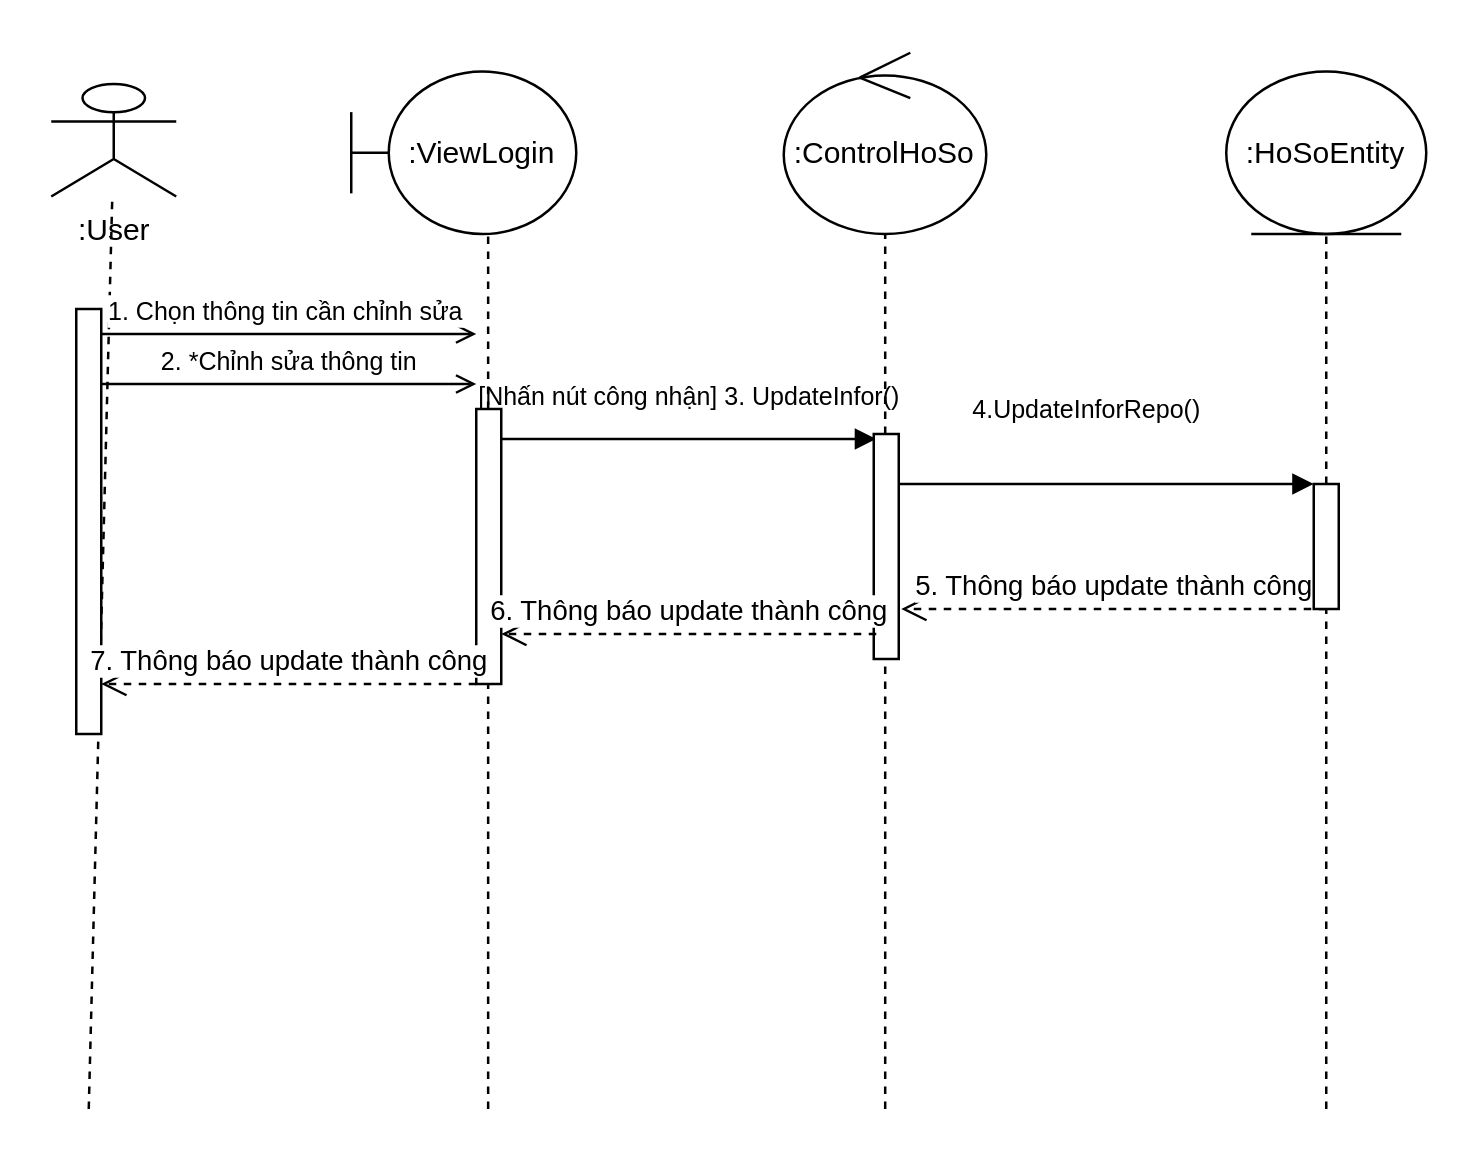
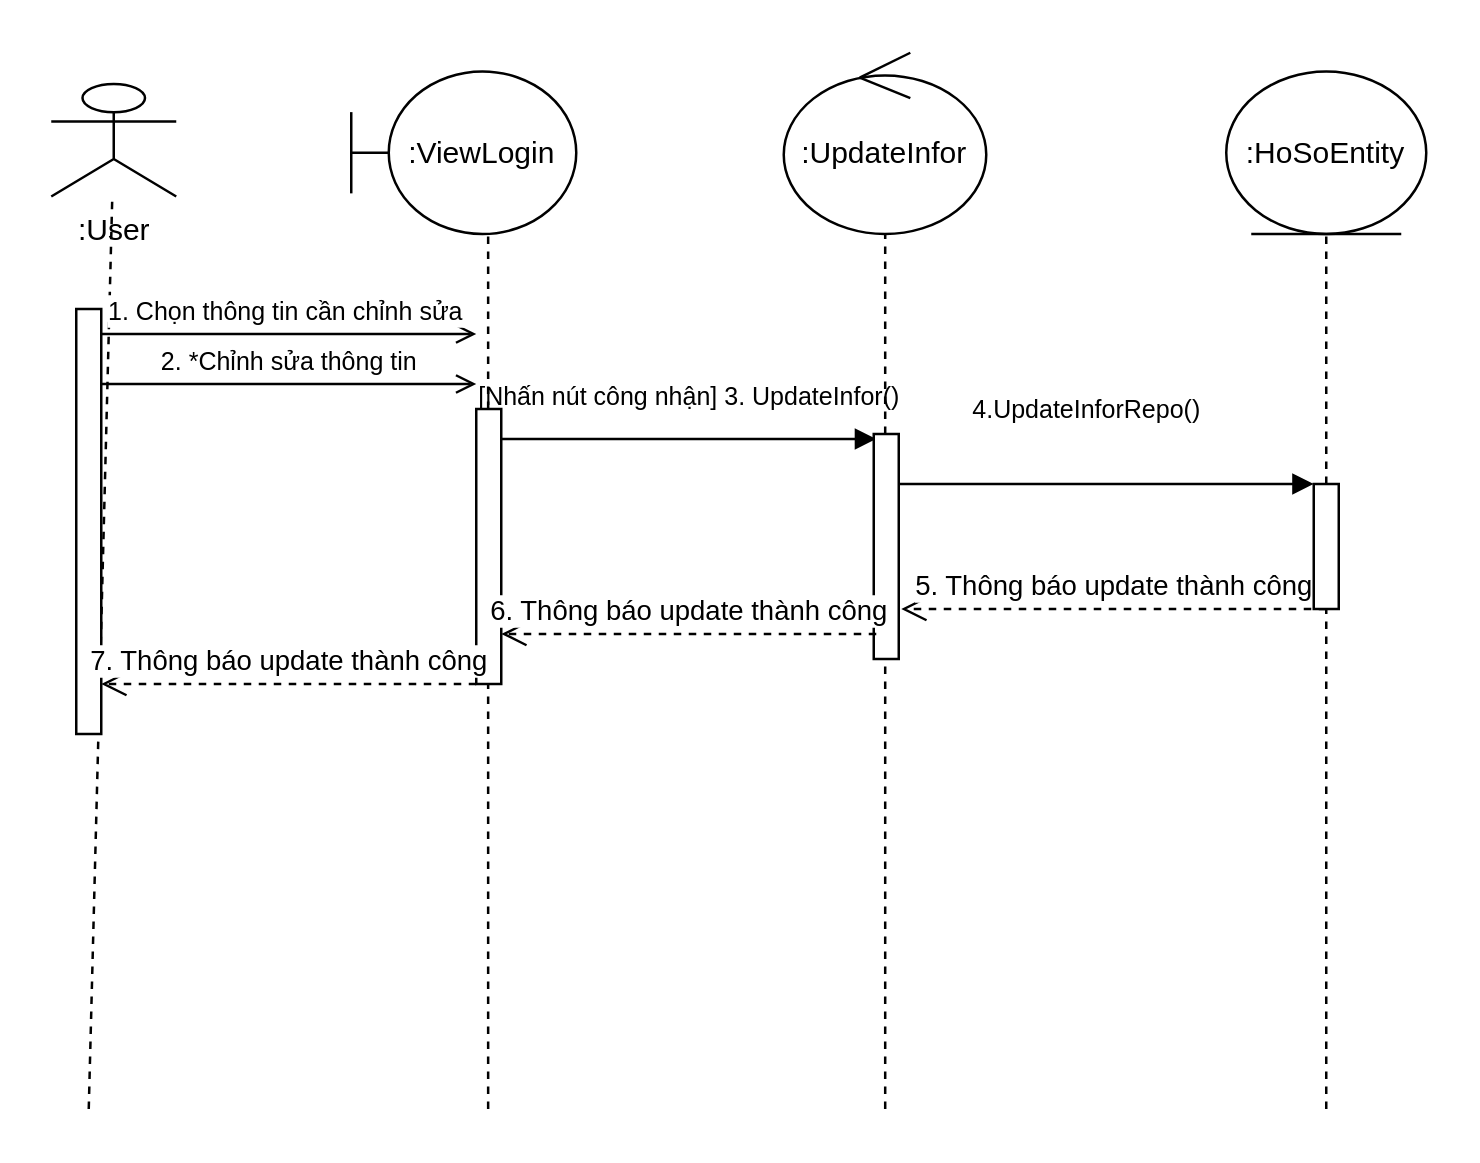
- <mxCell id="5" value=":ControlHoSo" style="ellipse;shape=umlControl;whiteSpace=wrap;html=1;" parent="1" vertex="1"><mxGeometry x="313" y="20.5" width="81" height="72.5" as="geometry" /></mxCell>
+ <mxCell id="5" value=":UpdateInfor" style="ellipse;shape=umlControl;whiteSpace=wrap;html=1;" parent="1" vertex="1"><mxGeometry x="313" y="20.5" width="81" height="72.5" as="geometry" /></mxCell>
